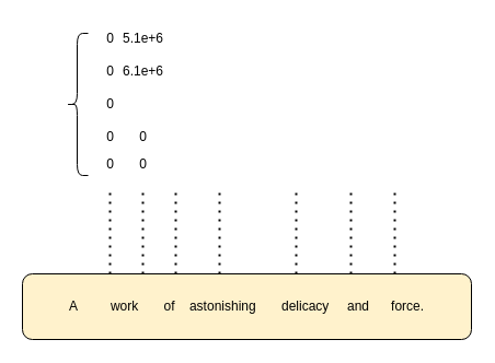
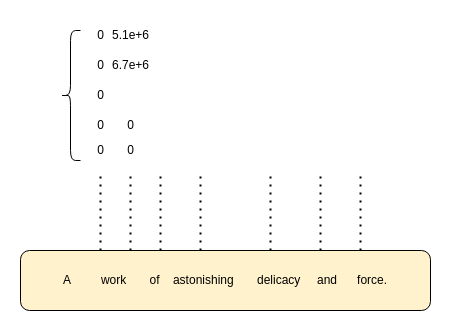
- <mxCell id="17" value="6.1e+6" style="text;html=1;align=center;verticalAlign=middle;resizable=0;points=[];autosize=1;strokeColor=none;fillColor=none;" vertex="1" parent="1"><mxGeometry x="100" y="50" width="60" height="30" as="geometry" /></mxCell>
+ <mxCell id="17" value="6.7e+6" style="text;html=1;align=center;verticalAlign=middle;resizable=0;points=[];autosize=1;strokeColor=none;fillColor=none;" vertex="1" parent="1"><mxGeometry x="100" y="50" width="60" height="30" as="geometry" /></mxCell>
